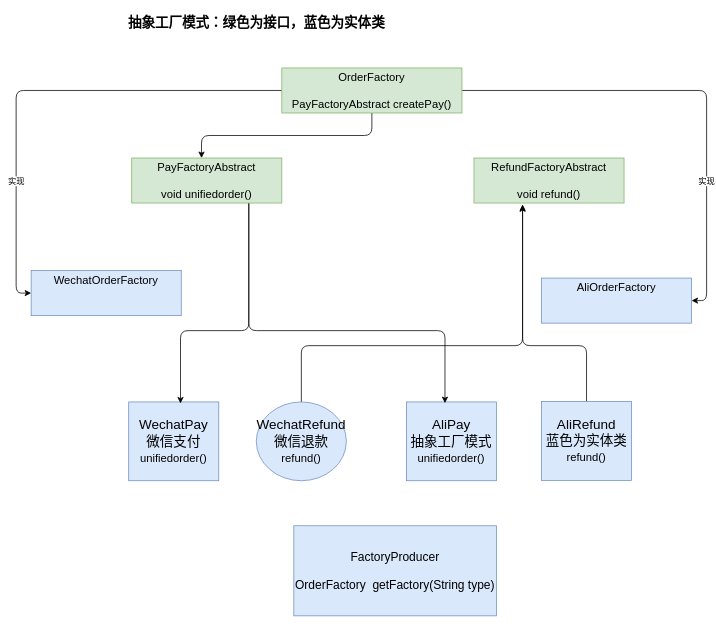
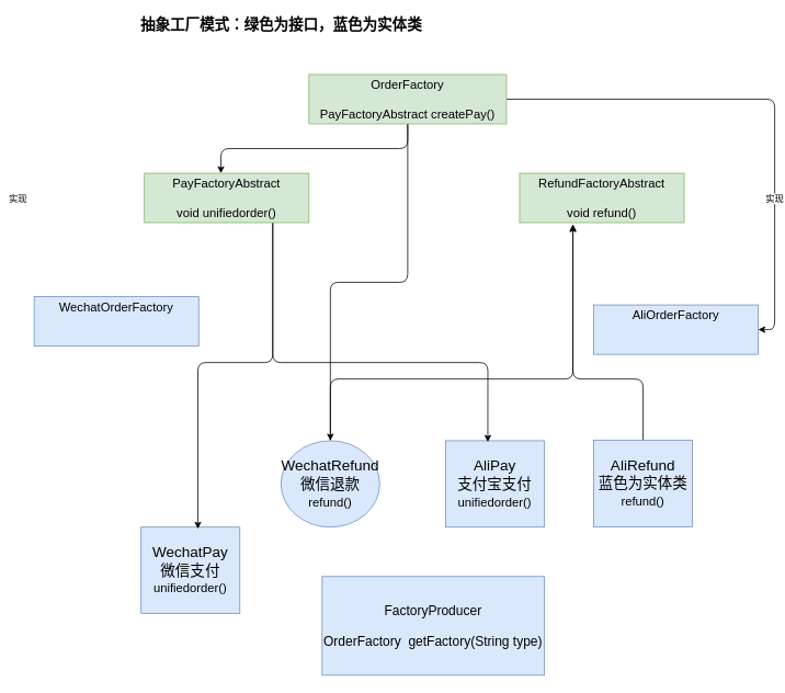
- <mxCell id="8" style="edgeStyle=orthogonalEdgeStyle;rounded=1;orthogonalLoop=1;jettySize=auto;html=1;entryX=0;entryY=0.5;entryDx=0;entryDy=0;" edge="1" parent="1" source="9" target="14"><mxGeometry relative="1" as="geometry" /></mxCell>
+ <mxCell id="8" style="edgeStyle=orthogonalEdgeStyle;rounded=1;orthogonalLoop=1;jettySize=auto;html=1;" edge="1" parent="1" source="9" target="17"><mxGeometry relative="1" as="geometry" /></mxCell>
- <mxCell id="2" value="&lt;font style=&quot;font-size: 18px&quot;&gt;WechatPay&lt;br&gt;微信支付&lt;br&gt;&lt;span style=&quot;font-size: 15px&quot;&gt;unifiedorder()&lt;/span&gt;&lt;br&gt;&lt;/font&gt;" style="rounded=0;whiteSpace=wrap;html=1;fillColor=#dae8fc;strokeColor=#6c8ebf;" vertex="1" parent="1"><mxGeometry x="171" y="535" width="120" height="105" as="geometry" /></mxCell>
+ <mxCell id="2" value="&lt;font style=&quot;font-size: 18px&quot;&gt;WechatPay&lt;br&gt;微信支付&lt;br&gt;&lt;span style=&quot;font-size: 15px&quot;&gt;unifiedorder()&lt;/span&gt;&lt;br&gt;&lt;/font&gt;" style="rounded=0;whiteSpace=wrap;html=1;fillColor=#dae8fc;strokeColor=#6c8ebf;" vertex="1" parent="1"><mxGeometry x="171" y="640" width="120" height="105" as="geometry" /></mxCell>
- <mxCell id="3" value="&lt;font style=&quot;font-size: 18px&quot;&gt;AliPay&lt;br&gt;抽象工厂模式&lt;br&gt;&lt;span style=&quot;font-size: 15px&quot;&gt;unifiedorder()&lt;/span&gt;&lt;br&gt;&lt;/font&gt;" style="rounded=0;whiteSpace=wrap;html=1;fillColor=#dae8fc;strokeColor=#6c8ebf;" vertex="1" parent="1"><mxGeometry x="541" y="535" width="120" height="105" as="geometry" /></mxCell>
+ <mxCell id="3" value="&lt;font style=&quot;font-size: 18px&quot;&gt;AliPay&lt;br&gt;支付宝支付&lt;br&gt;&lt;span style=&quot;font-size: 15px&quot;&gt;unifiedorder()&lt;/span&gt;&lt;br&gt;&lt;/font&gt;" style="rounded=0;whiteSpace=wrap;html=1;fillColor=#dae8fc;strokeColor=#6c8ebf;" vertex="1" parent="1"><mxGeometry x="541" y="535" width="120" height="105" as="geometry" /></mxCell>
